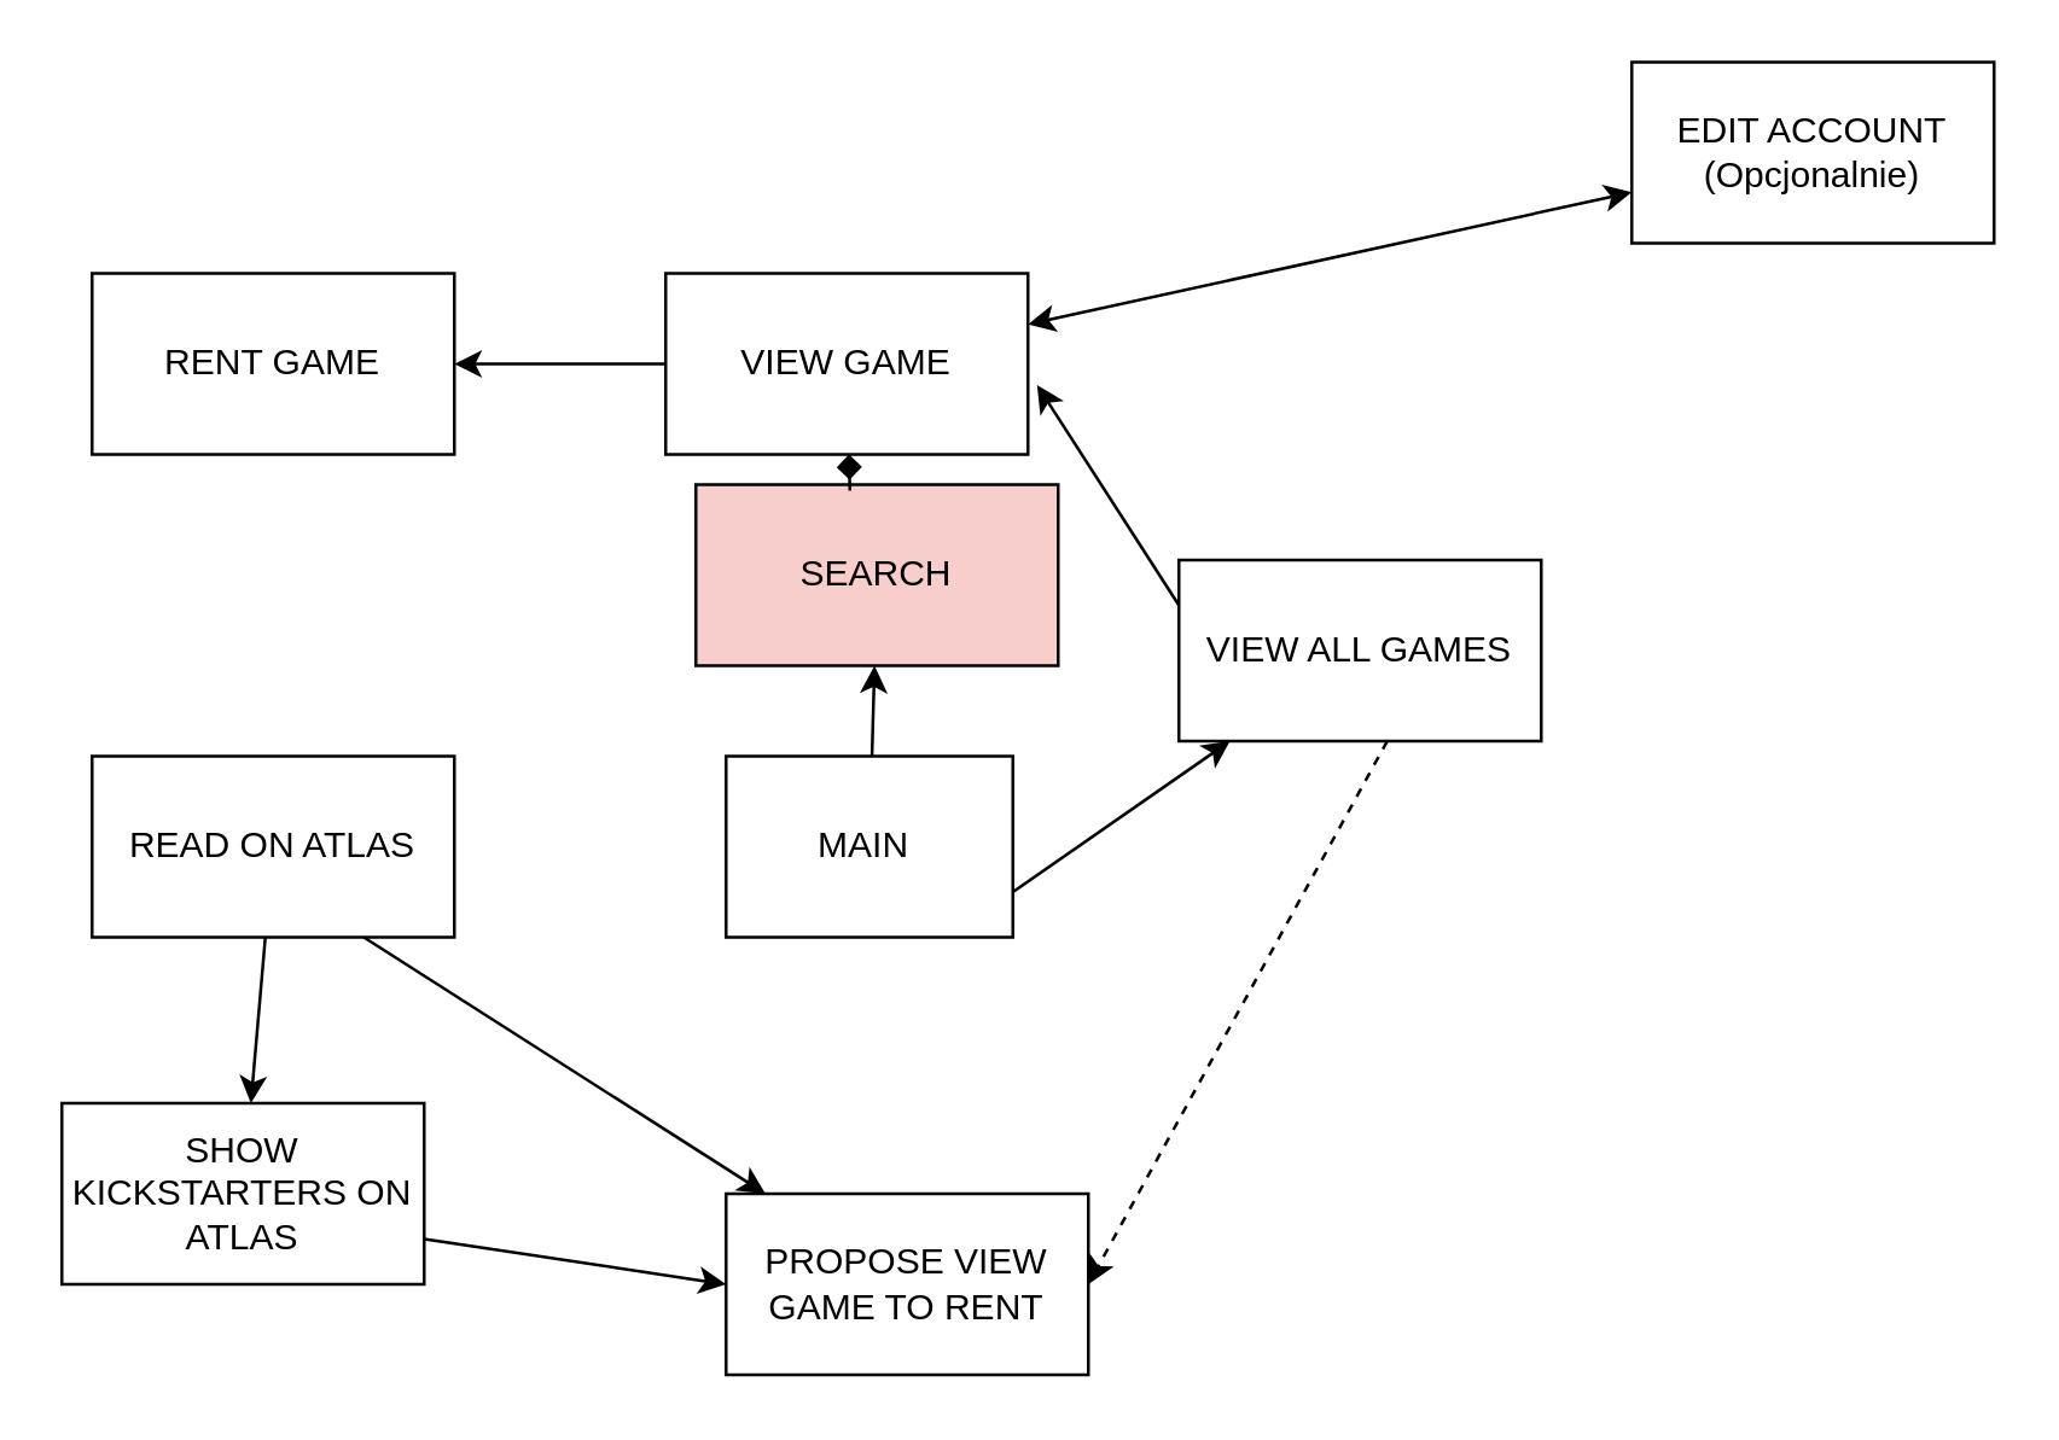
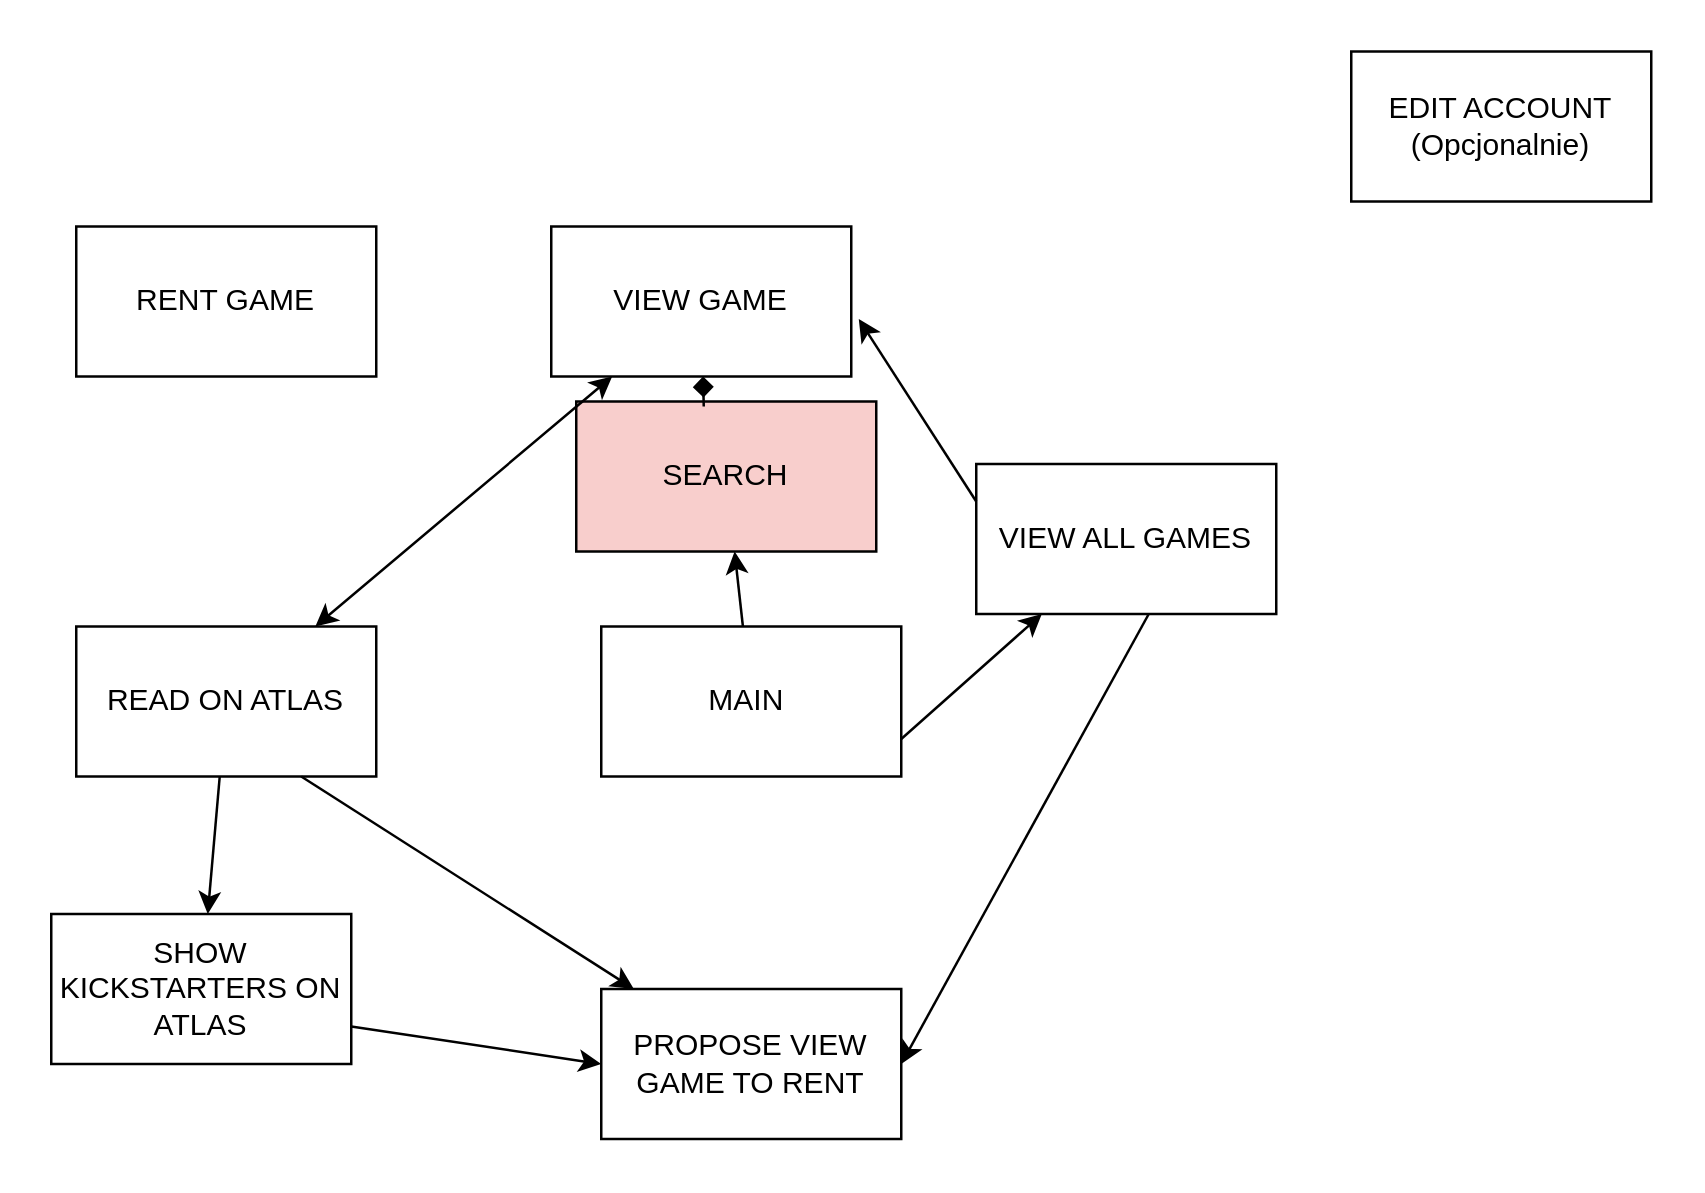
- <mxCell id="16" value="" style="endArrow=classic;startArrow=classic;html=1;" parent="1" source="4" target="3" edge="1"><mxGeometry width="50" height="50" relative="1" as="geometry"><mxPoint x="170" y="320" as="sourcePoint" /><mxPoint x="220" y="270" as="targetPoint" /></mxGeometry></mxCell>
+ <mxCell id="16" value="" style="endArrow=classic;startArrow=classic;html=1;" parent="1" source="4" target="9" edge="1"><mxGeometry width="50" height="50" relative="1" as="geometry"><mxPoint x="170" y="320" as="sourcePoint" /><mxPoint x="220" y="270" as="targetPoint" /></mxGeometry></mxCell>
- <mxCell id="15" value="" style="endArrow=classic;html=1;" parent="1" source="4" target="7" edge="1"><mxGeometry width="50" height="50" relative="1" as="geometry"><mxPoint x="370" y="430" as="sourcePoint" /><mxPoint x="350" y="380" as="targetPoint" /></mxGeometry></mxCell>
- <mxCell id="2" value="MAIN&amp;nbsp;" style="rounded=0;whiteSpace=wrap;html=1;" parent="1" vertex="1"><mxGeometry x="240" y="250" width="95" height="60" as="geometry" /></mxCell>
+ <mxCell id="2" value="MAIN&amp;nbsp;" style="rounded=0;whiteSpace=wrap;html=1;" parent="1" vertex="1"><mxGeometry x="240" y="250" width="120" height="60" as="geometry" /></mxCell>
- <mxCell id="20" value="" style="endArrow=classic;html=1;exitX=0.575;exitY=1;exitDx=0;exitDy=0;exitPerimeter=0;entryX=1;entryY=0.5;entryDx=0;entryDy=0;dashed=1;" parent="1" source="5" target="8" edge="1"><mxGeometry width="50" height="50" relative="1" as="geometry"><mxPoint x="600" y="340" as="sourcePoint" /><mxPoint x="650" y="290" as="targetPoint" /></mxGeometry></mxCell>
+ <mxCell id="20" value="" style="endArrow=classic;html=1;exitX=0.575;exitY=1;exitDx=0;exitDy=0;exitPerimeter=0;entryX=1;entryY=0.5;entryDx=0;entryDy=0;" parent="1" source="5" target="8" edge="1"><mxGeometry width="50" height="50" relative="1" as="geometry"><mxPoint x="600" y="340" as="sourcePoint" /><mxPoint x="650" y="290" as="targetPoint" /></mxGeometry></mxCell>
